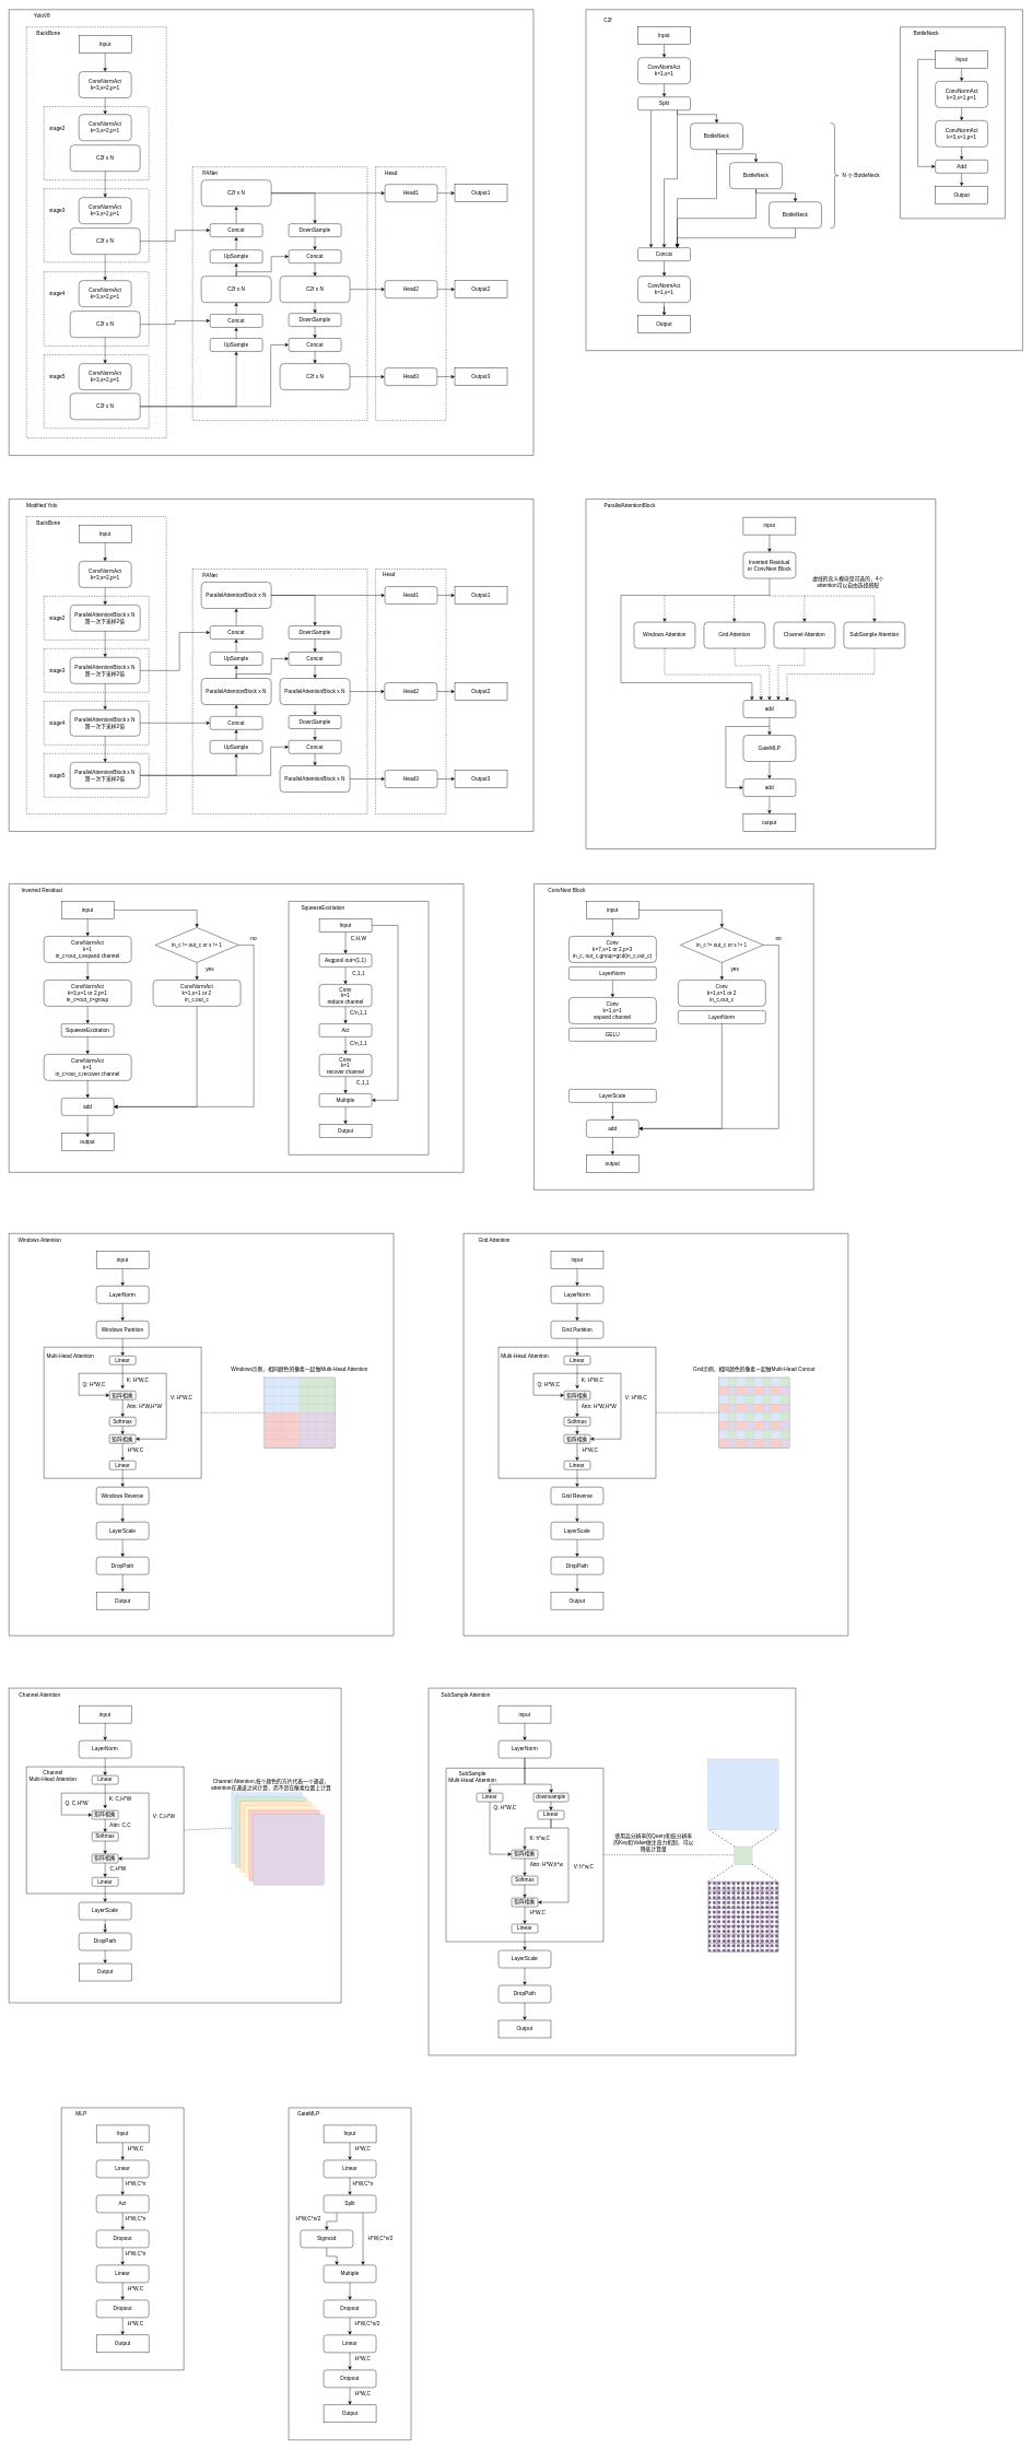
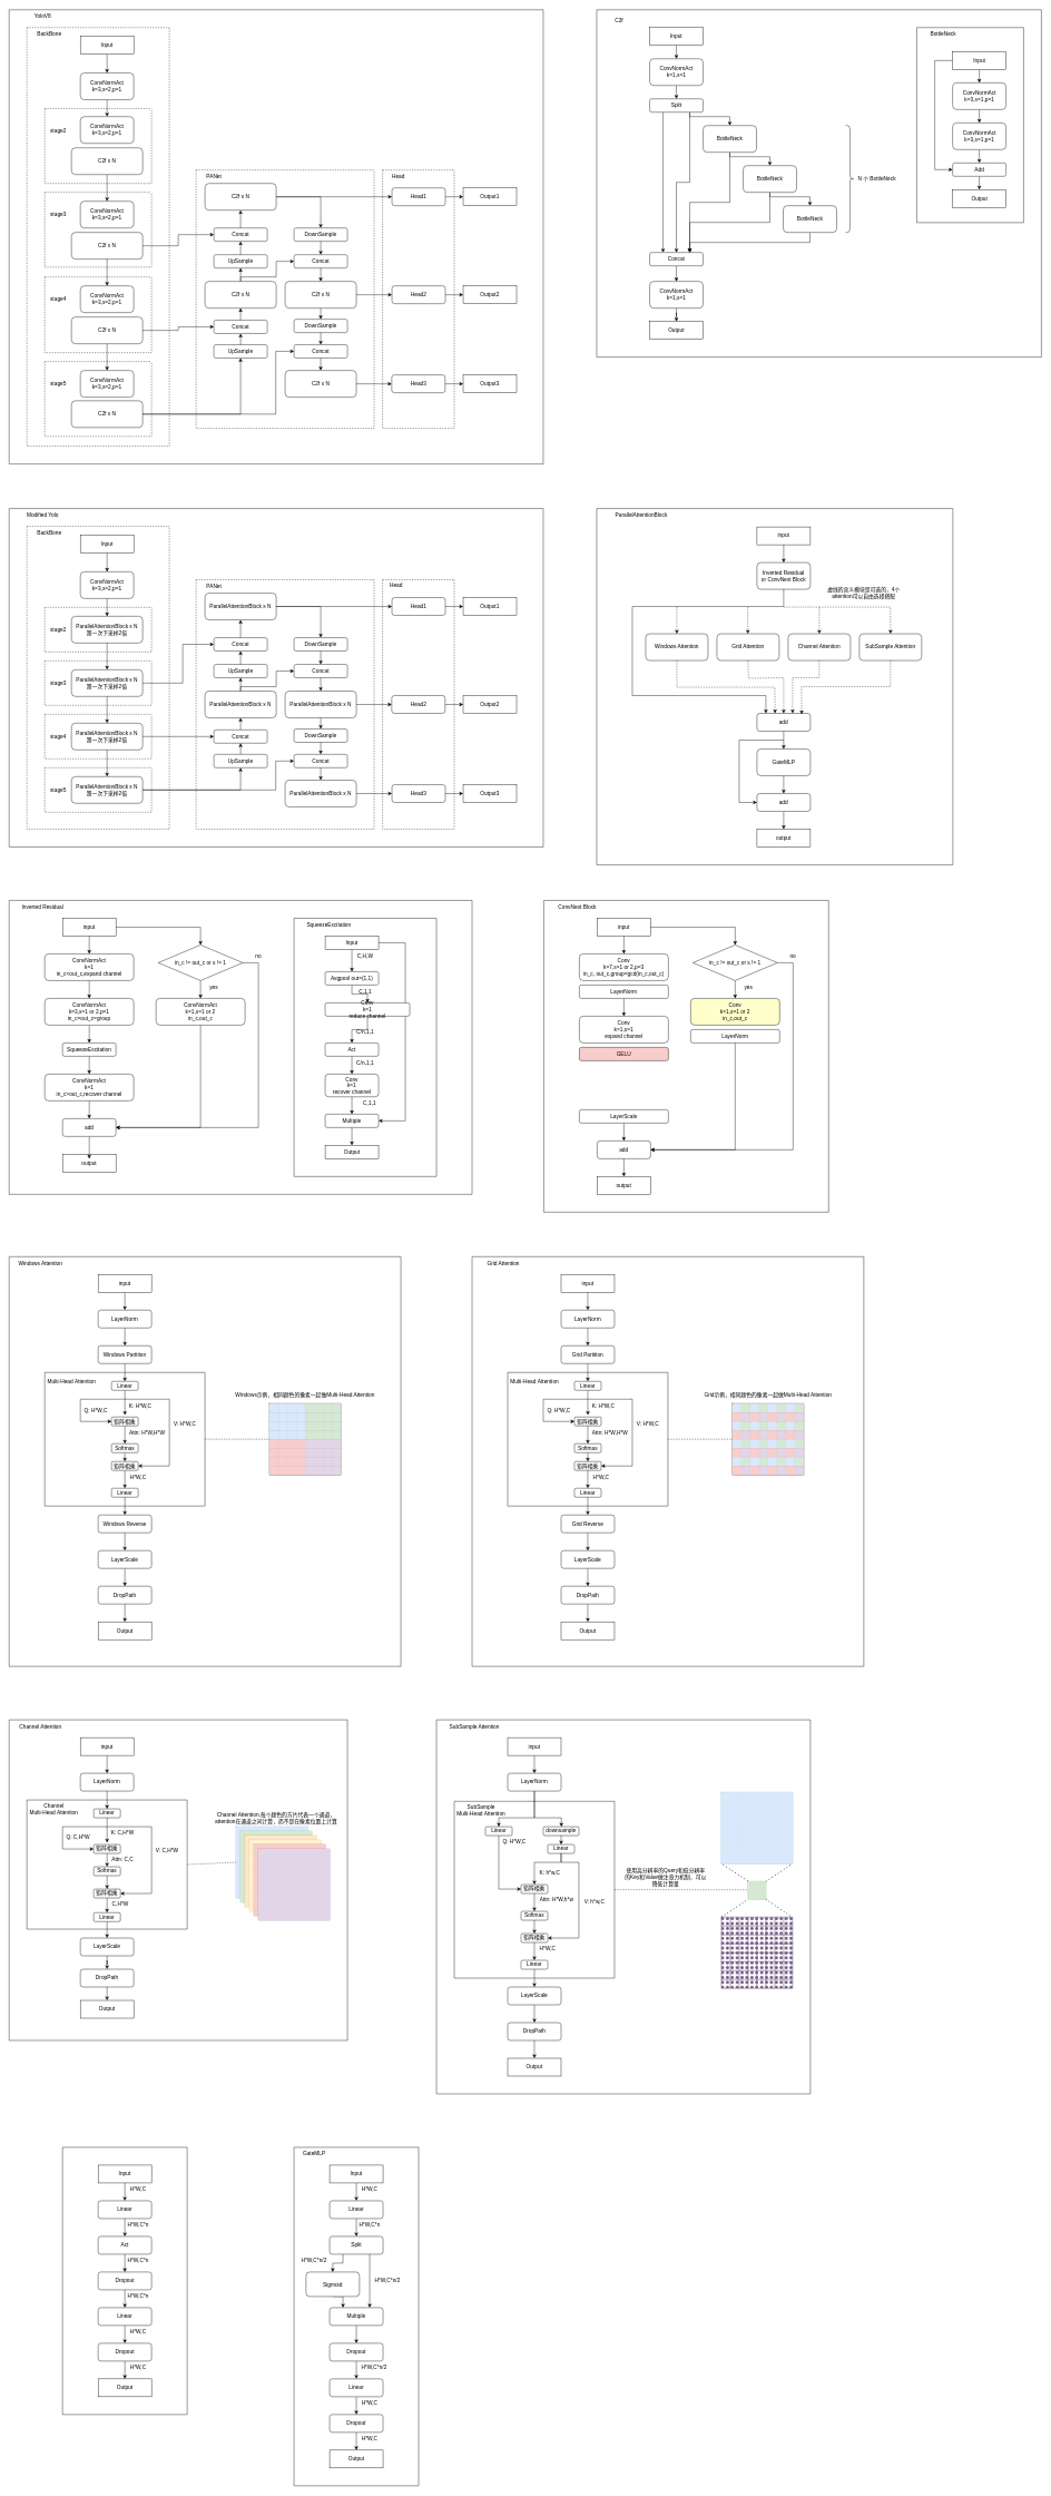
- <mxCell id="89" value="Conv&lt;br&gt;k=1,s=1 or 2&lt;br&gt;in_c,out_c" style="rounded=1;whiteSpace=wrap;html=1;" parent="73" vertex="1"><mxGeometry x="330" y="220" width="200" height="60" as="geometry" /></mxCell>
+ <mxCell id="89" value="Conv&lt;br&gt;k=1,s=1 or 2&lt;br&gt;in_c,out_c" style="rounded=1;whiteSpace=wrap;html=1;fillColor=#ffffcc;" parent="73" vertex="1"><mxGeometry x="330" y="220" width="200" height="60" as="geometry" /></mxCell>
- <mxCell id="61" value="Conv&lt;br&gt;k=1&lt;div&gt;reduce channel&lt;/div&gt;" style="rounded=1;whiteSpace=wrap;html=1;" parent="52" vertex="1"><mxGeometry x="70" y="190" width="120" height="51" as="geometry" /></mxCell>
+ <mxCell id="61" value="Conv&lt;br&gt;k=1&lt;div&gt;reduce channel&lt;/div&gt;" style="rounded=1;whiteSpace=wrap;html=1;" parent="52" vertex="1"><mxGeometry x="70" y="190" width="190" height="30" as="geometry" /></mxCell>
- <mxCell id="78" value="GELU" style="rounded=1;whiteSpace=wrap;html=1;" parent="73" vertex="1"><mxGeometry x="80" y="330" width="200" height="30" as="geometry" /></mxCell>
+ <mxCell id="78" value="GELU" style="rounded=1;whiteSpace=wrap;html=1;fillColor=#f8cecc;" parent="73" vertex="1"><mxGeometry x="80" y="330" width="200" height="30" as="geometry" /></mxCell>
- <mxCell id="112" value="Grid示例，相同颜色的像素一起做Multi-Head Concat" style="text;html=1;align=center;verticalAlign=middle;whiteSpace=wrap;rounded=0;" parent="97" vertex="1"><mxGeometry x="510" y="290" width="310" height="40" as="geometry" /></mxCell>
+ <mxCell id="112" value="Grid示例，相同颜色的像素一起做Multi-Head Attention" style="text;html=1;align=center;verticalAlign=middle;whiteSpace=wrap;rounded=0;" parent="97" vertex="1"><mxGeometry x="510" y="290" width="310" height="40" as="geometry" /></mxCell>
- <mxCell id="1483" value="MLP" style="text;html=1;align=center;verticalAlign=middle;resizable=0;points=[];autosize=1;strokeColor=none;fillColor=none;" parent="1469" vertex="1"><mxGeometry x="20" width="50" height="30" as="geometry" /></mxCell>
- <mxCell id="1562" value="Sigmoid" style="rounded=1;whiteSpace=wrap;html=1;" parent="1556" vertex="1"><mxGeometry x="27" y="280" width="120" height="40" as="geometry" /></mxCell>
+ <mxCell id="1562" value="Sigmoid" style="rounded=1;whiteSpace=wrap;html=1;" parent="1556" vertex="1"><mxGeometry x="27" y="280" width="120" height="55" as="geometry" /></mxCell>
